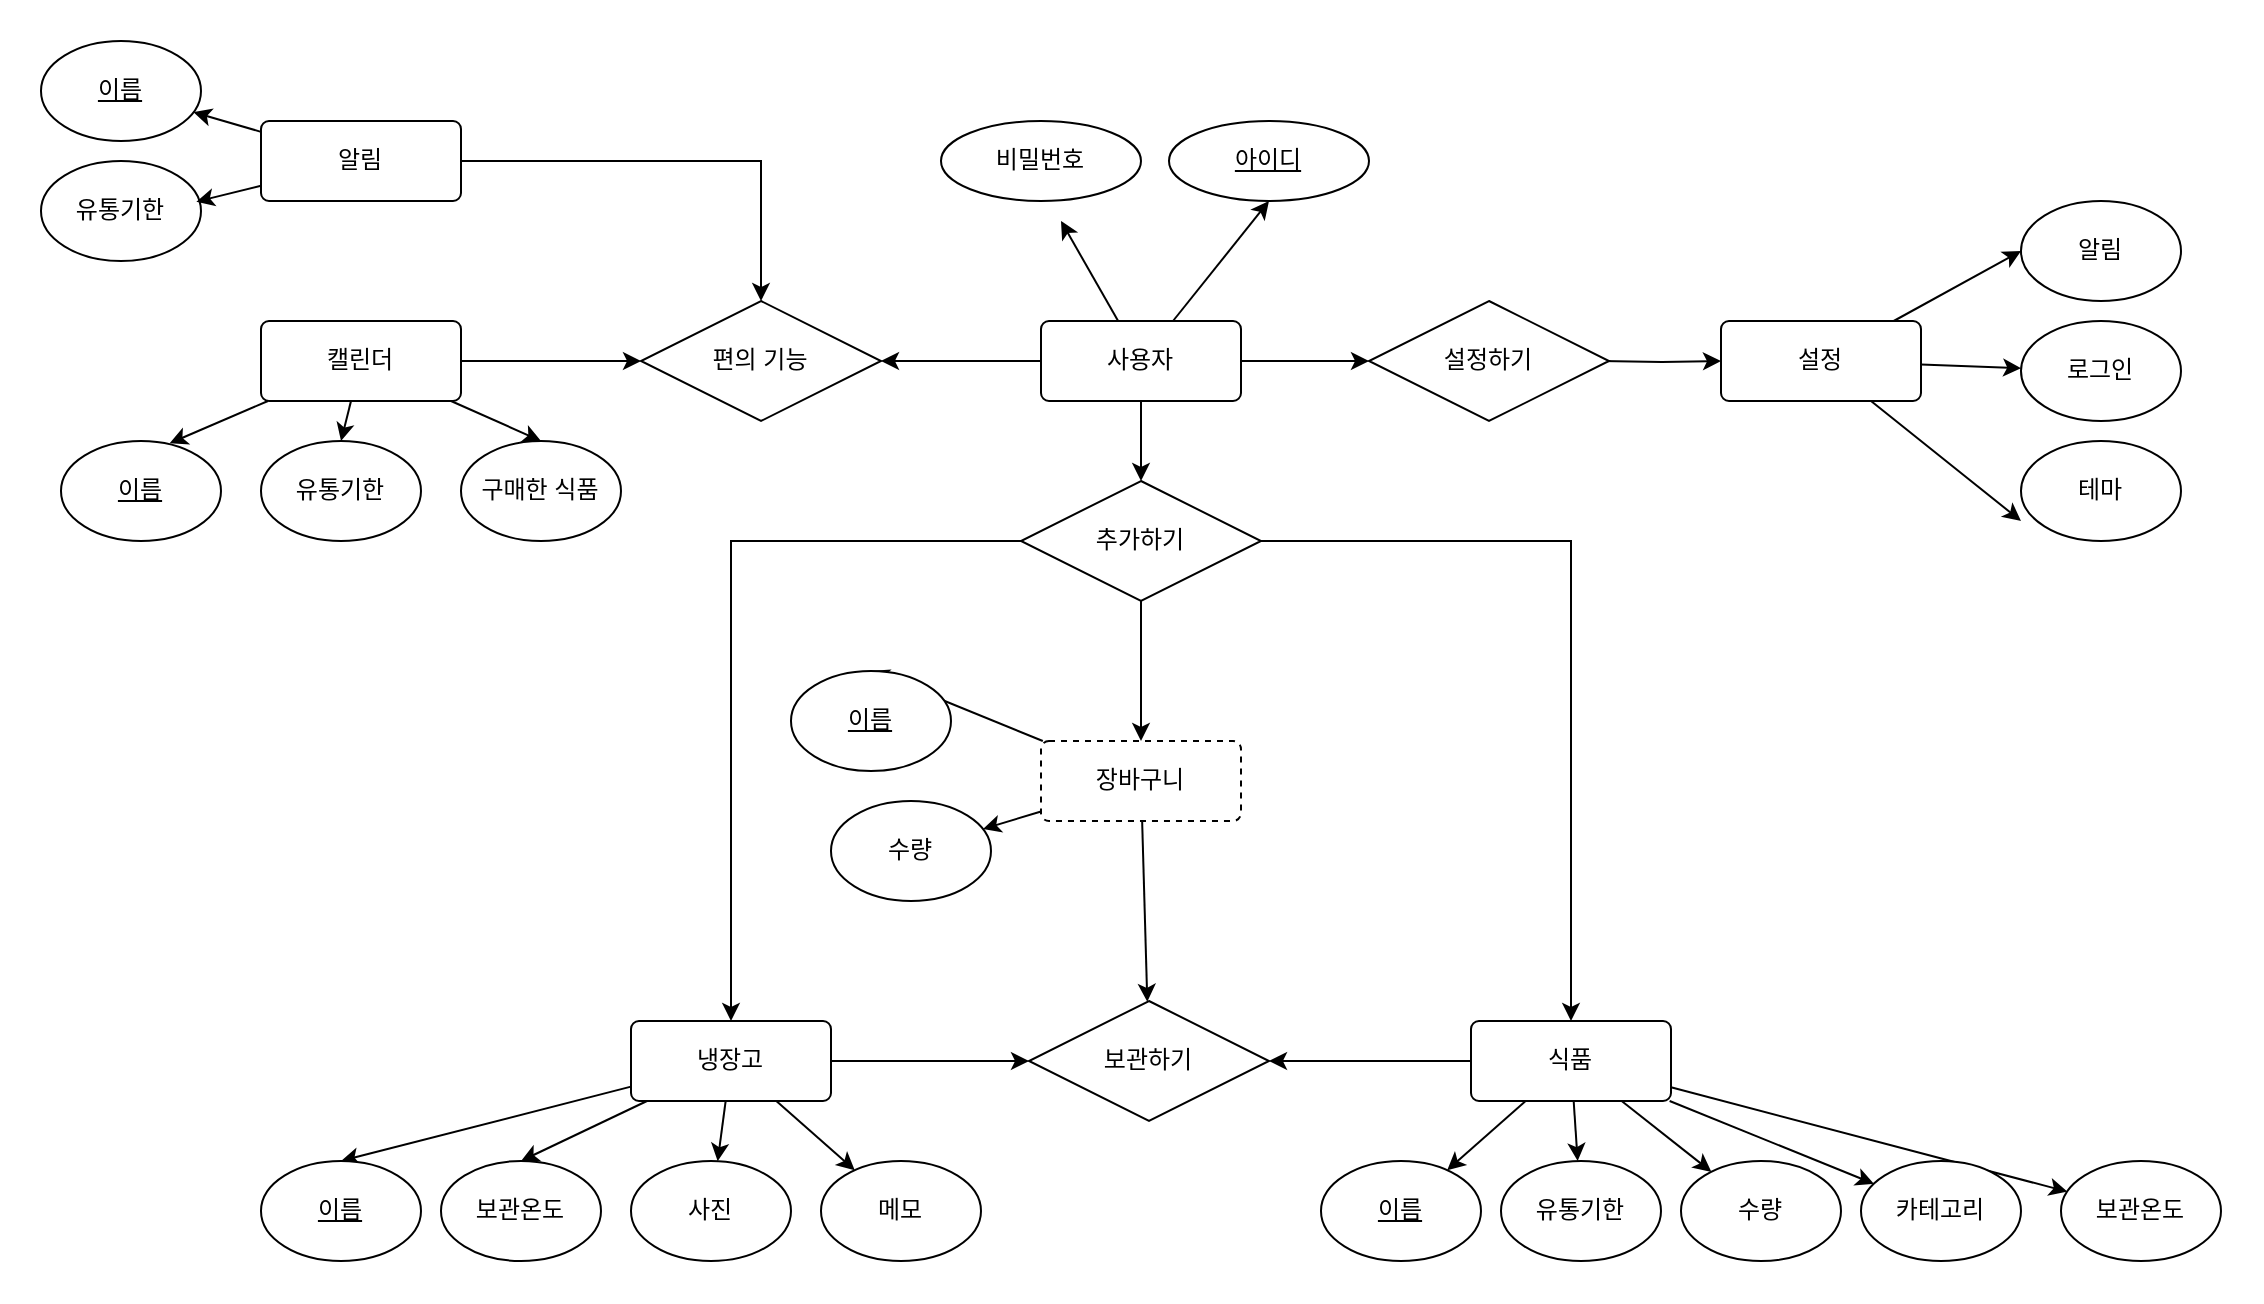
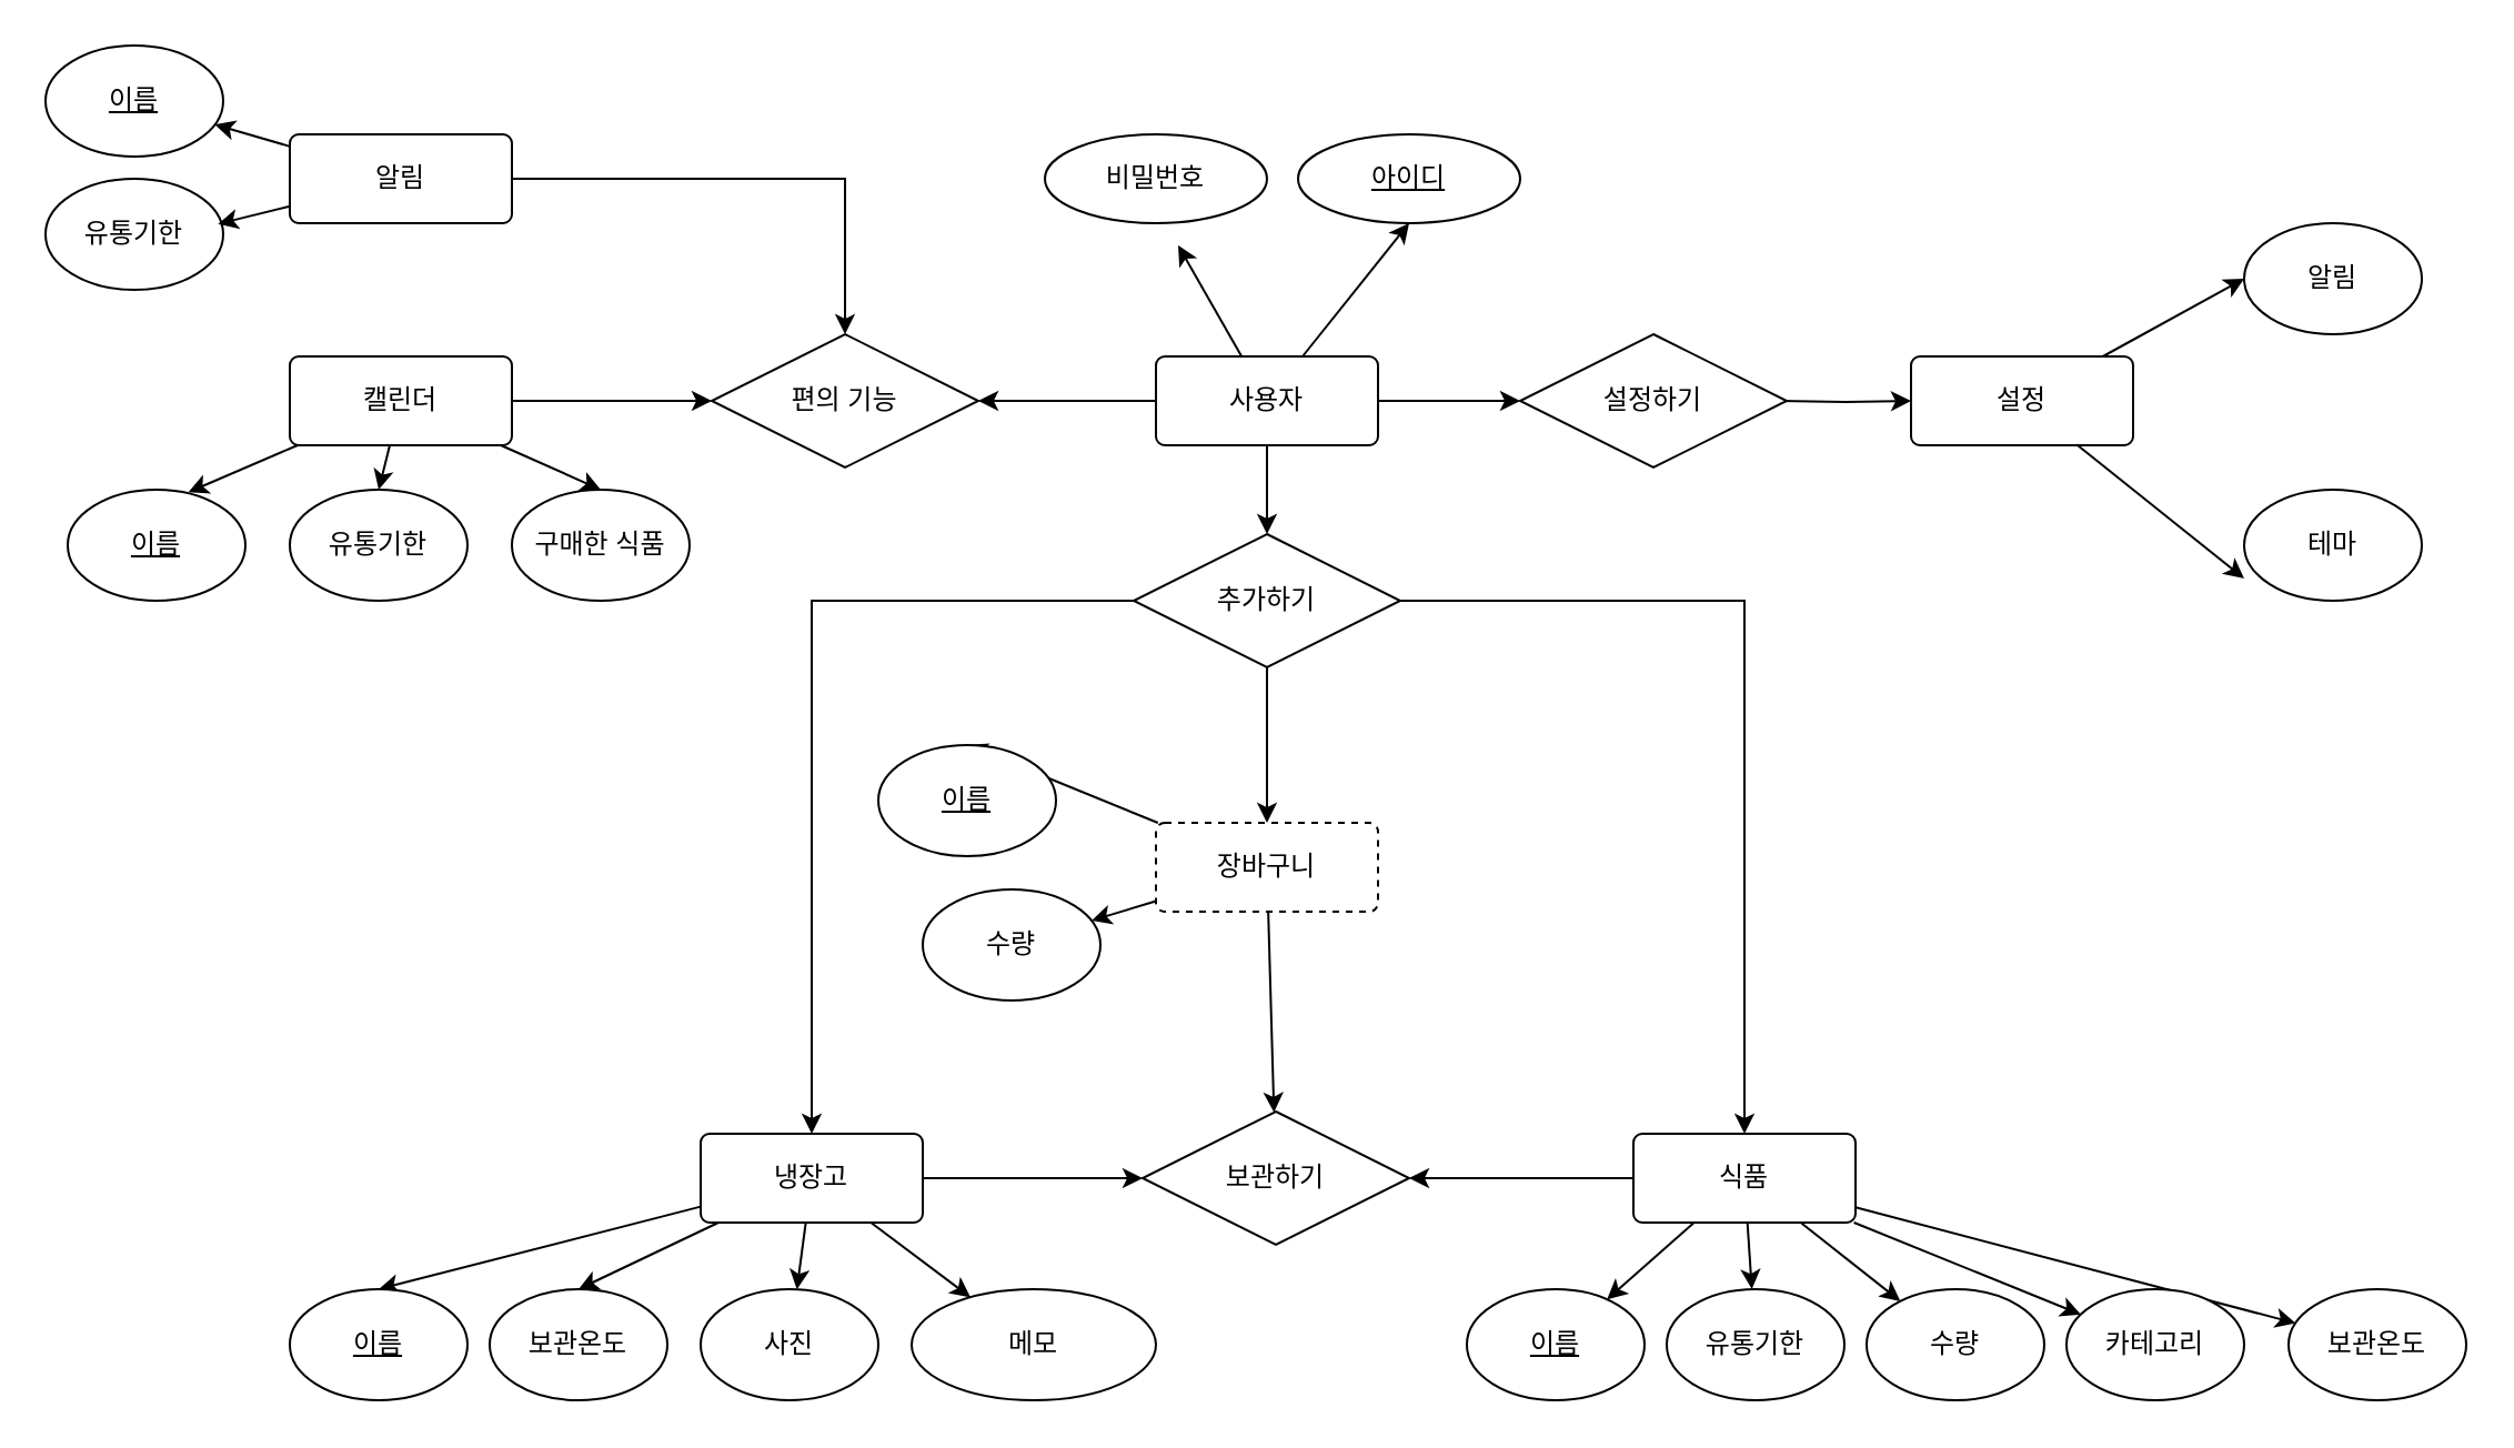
- <mxCell id="9" style="rounded=0;orthogonalLoop=1;jettySize=auto;html=1;" edge="1" parent="1" source="10" target="48"><mxGeometry relative="1" as="geometry" /></mxCell>
- <mxCell id="48" value="로그인" style="ellipse;whiteSpace=wrap;html=1;align=center;" vertex="1" parent="1"><mxGeometry x="1010" y="160" width="80" height="50" as="geometry" /></mxCell>
- <mxCell id="40" value="메모" style="ellipse;whiteSpace=wrap;html=1;align=center;" vertex="1" parent="1"><mxGeometry x="410" y="580" width="80" height="50" as="geometry" /></mxCell>
+ <mxCell id="40" value="메모" style="ellipse;whiteSpace=wrap;html=1;align=center;" vertex="1" parent="1"><mxGeometry x="410" y="580" width="110" height="50" as="geometry" /></mxCell>
